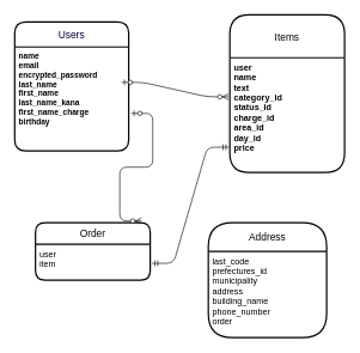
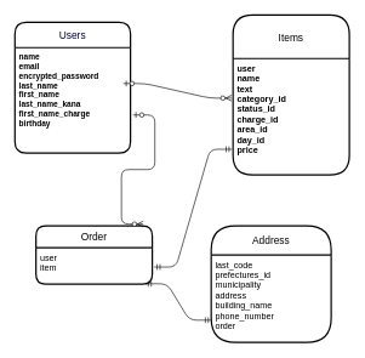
+ <mxCell id="12" value="" style="edgeStyle=entityRelationEdgeStyle;fontSize=12;html=1;endArrow=ERmandOne;startArrow=ERmandOne;exitX=0.941;exitY=0.99;exitDx=0;exitDy=0;exitPerimeter=0;entryX=0;entryY=0.746;entryDx=0;entryDy=0;entryPerimeter=0;" parent="1" source="10" target="5" edge="1"><mxGeometry width="100" height="100" relative="1" as="geometry"><mxPoint x="210" y="500" as="sourcePoint" /><mxPoint x="310" y="400" as="targetPoint" /></mxGeometry></mxCell>
